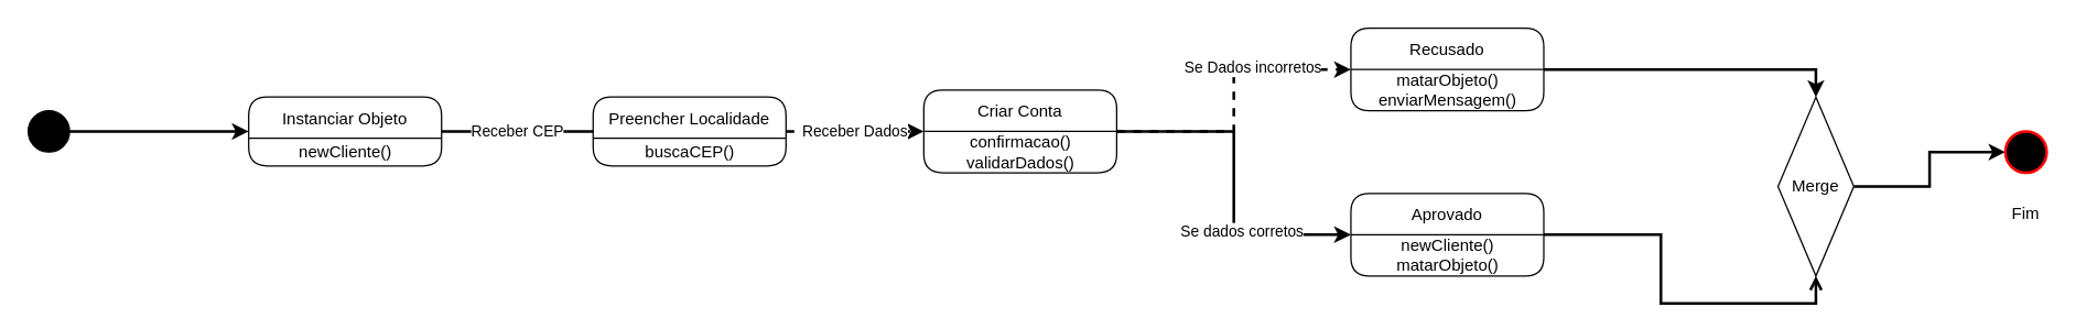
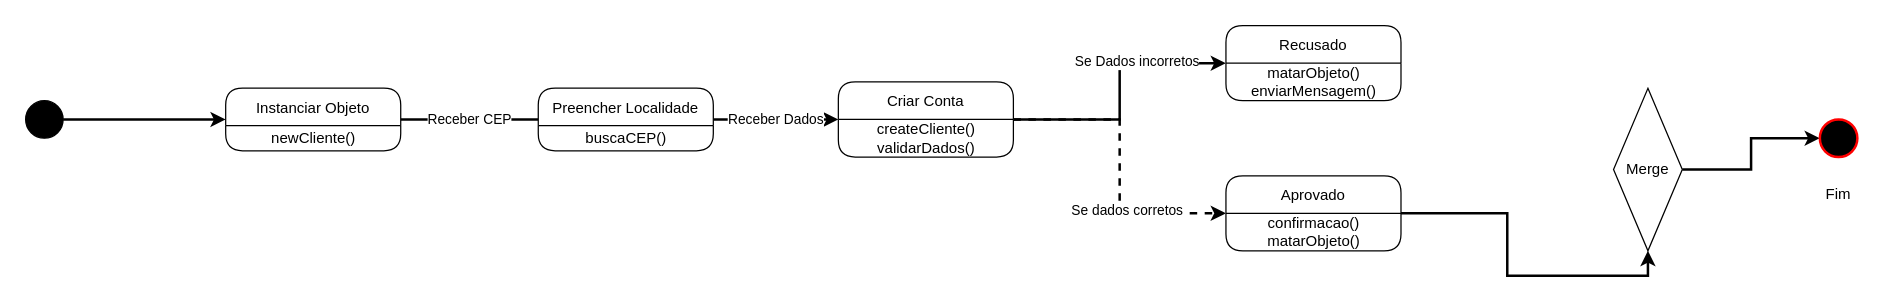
- <mxCell id="16" style="edgeStyle=orthogonalEdgeStyle;rounded=0;orthogonalLoop=1;jettySize=auto;html=1;entryX=0.5;entryY=0;entryDx=0;entryDy=0;strokeWidth=2;" edge="1" parent="1" source="17" target="24"><mxGeometry relative="1" as="geometry" /></mxCell>
- <mxCell id="10" style="edgeStyle=orthogonalEdgeStyle;rounded=0;orthogonalLoop=1;jettySize=auto;html=1;entryX=0;entryY=0.5;entryDx=0;entryDy=0;strokeWidth=2;dashed=1;" edge="1" parent="1" source="14" target="17"><mxGeometry relative="1" as="geometry" /></mxCell>
+ <mxCell id="10" style="edgeStyle=orthogonalEdgeStyle;rounded=0;orthogonalLoop=1;jettySize=auto;html=1;entryX=0;entryY=0.5;entryDx=0;entryDy=0;strokeWidth=2;" edge="1" parent="1" source="14" target="17"><mxGeometry relative="1" as="geometry" /></mxCell>
- <mxCell id="7" value="Receber Dados" style="edgeStyle=orthogonalEdgeStyle;rounded=0;orthogonalLoop=1;jettySize=auto;html=1;entryX=0;entryY=0.5;entryDx=0;entryDy=0;strokeWidth=2;dashed=1;" edge="1" parent="1" source="8" target="14"><mxGeometry relative="1" as="geometry" /></mxCell>
+ <mxCell id="7" value="Receber Dados" style="edgeStyle=orthogonalEdgeStyle;rounded=0;orthogonalLoop=1;jettySize=auto;html=1;entryX=0;entryY=0.5;entryDx=0;entryDy=0;strokeWidth=2;" edge="1" parent="1" source="8" target="14"><mxGeometry relative="1" as="geometry" /></mxCell>
- <mxCell id="15" value="confirmacao()&lt;br&gt;validarDados()" style="text;html=1;align=center;verticalAlign=middle;resizable=0;points=[];autosize=1;strokeColor=none;fillColor=none;" vertex="1" parent="14"><mxGeometry y="30" width="140" height="30" as="geometry" /></mxCell>
+ <mxCell id="15" value="createCliente()&lt;br&gt;validarDados()" style="text;html=1;align=center;verticalAlign=middle;resizable=0;points=[];autosize=1;strokeColor=none;fillColor=none;" vertex="1" parent="14"><mxGeometry y="30" width="140" height="30" as="geometry" /></mxCell>
- <mxCell id="12" style="edgeStyle=orthogonalEdgeStyle;rounded=0;orthogonalLoop=1;jettySize=auto;html=1;entryX=0;entryY=0.5;entryDx=0;entryDy=0;strokeWidth=2;" edge="1" parent="1" source="14" target="20"><mxGeometry relative="1" as="geometry" /></mxCell>
+ <mxCell id="12" style="edgeStyle=orthogonalEdgeStyle;rounded=0;orthogonalLoop=1;jettySize=auto;html=1;entryX=0;entryY=0.5;entryDx=0;entryDy=0;strokeWidth=2;dashed=1;" edge="1" parent="1" source="14" target="20"><mxGeometry relative="1" as="geometry" /></mxCell>
- <mxCell id="21" value="newCliente()&lt;br&gt;matarObjeto()" style="text;html=1;align=center;verticalAlign=middle;resizable=0;points=[];autosize=1;strokeColor=none;fillColor=none;" vertex="1" parent="20"><mxGeometry y="30" width="140" height="30" as="geometry" /></mxCell>
+ <mxCell id="21" value="confirmacao()&lt;br&gt;matarObjeto()" style="text;html=1;align=center;verticalAlign=middle;resizable=0;points=[];autosize=1;strokeColor=none;fillColor=none;" vertex="1" parent="20"><mxGeometry y="30" width="140" height="30" as="geometry" /></mxCell>
- <mxCell id="19" style="edgeStyle=orthogonalEdgeStyle;rounded=0;orthogonalLoop=1;jettySize=auto;html=1;entryX=0.5;entryY=1;entryDx=0;entryDy=0;strokeWidth=2;endArrow=open;" edge="1" parent="1" source="20" target="24"><mxGeometry relative="1" as="geometry" /></mxCell>
+ <mxCell id="19" style="edgeStyle=orthogonalEdgeStyle;rounded=0;orthogonalLoop=1;jettySize=auto;html=1;entryX=0.5;entryY=1;entryDx=0;entryDy=0;strokeWidth=2;" edge="1" parent="1" source="20" target="24"><mxGeometry relative="1" as="geometry" /></mxCell>
